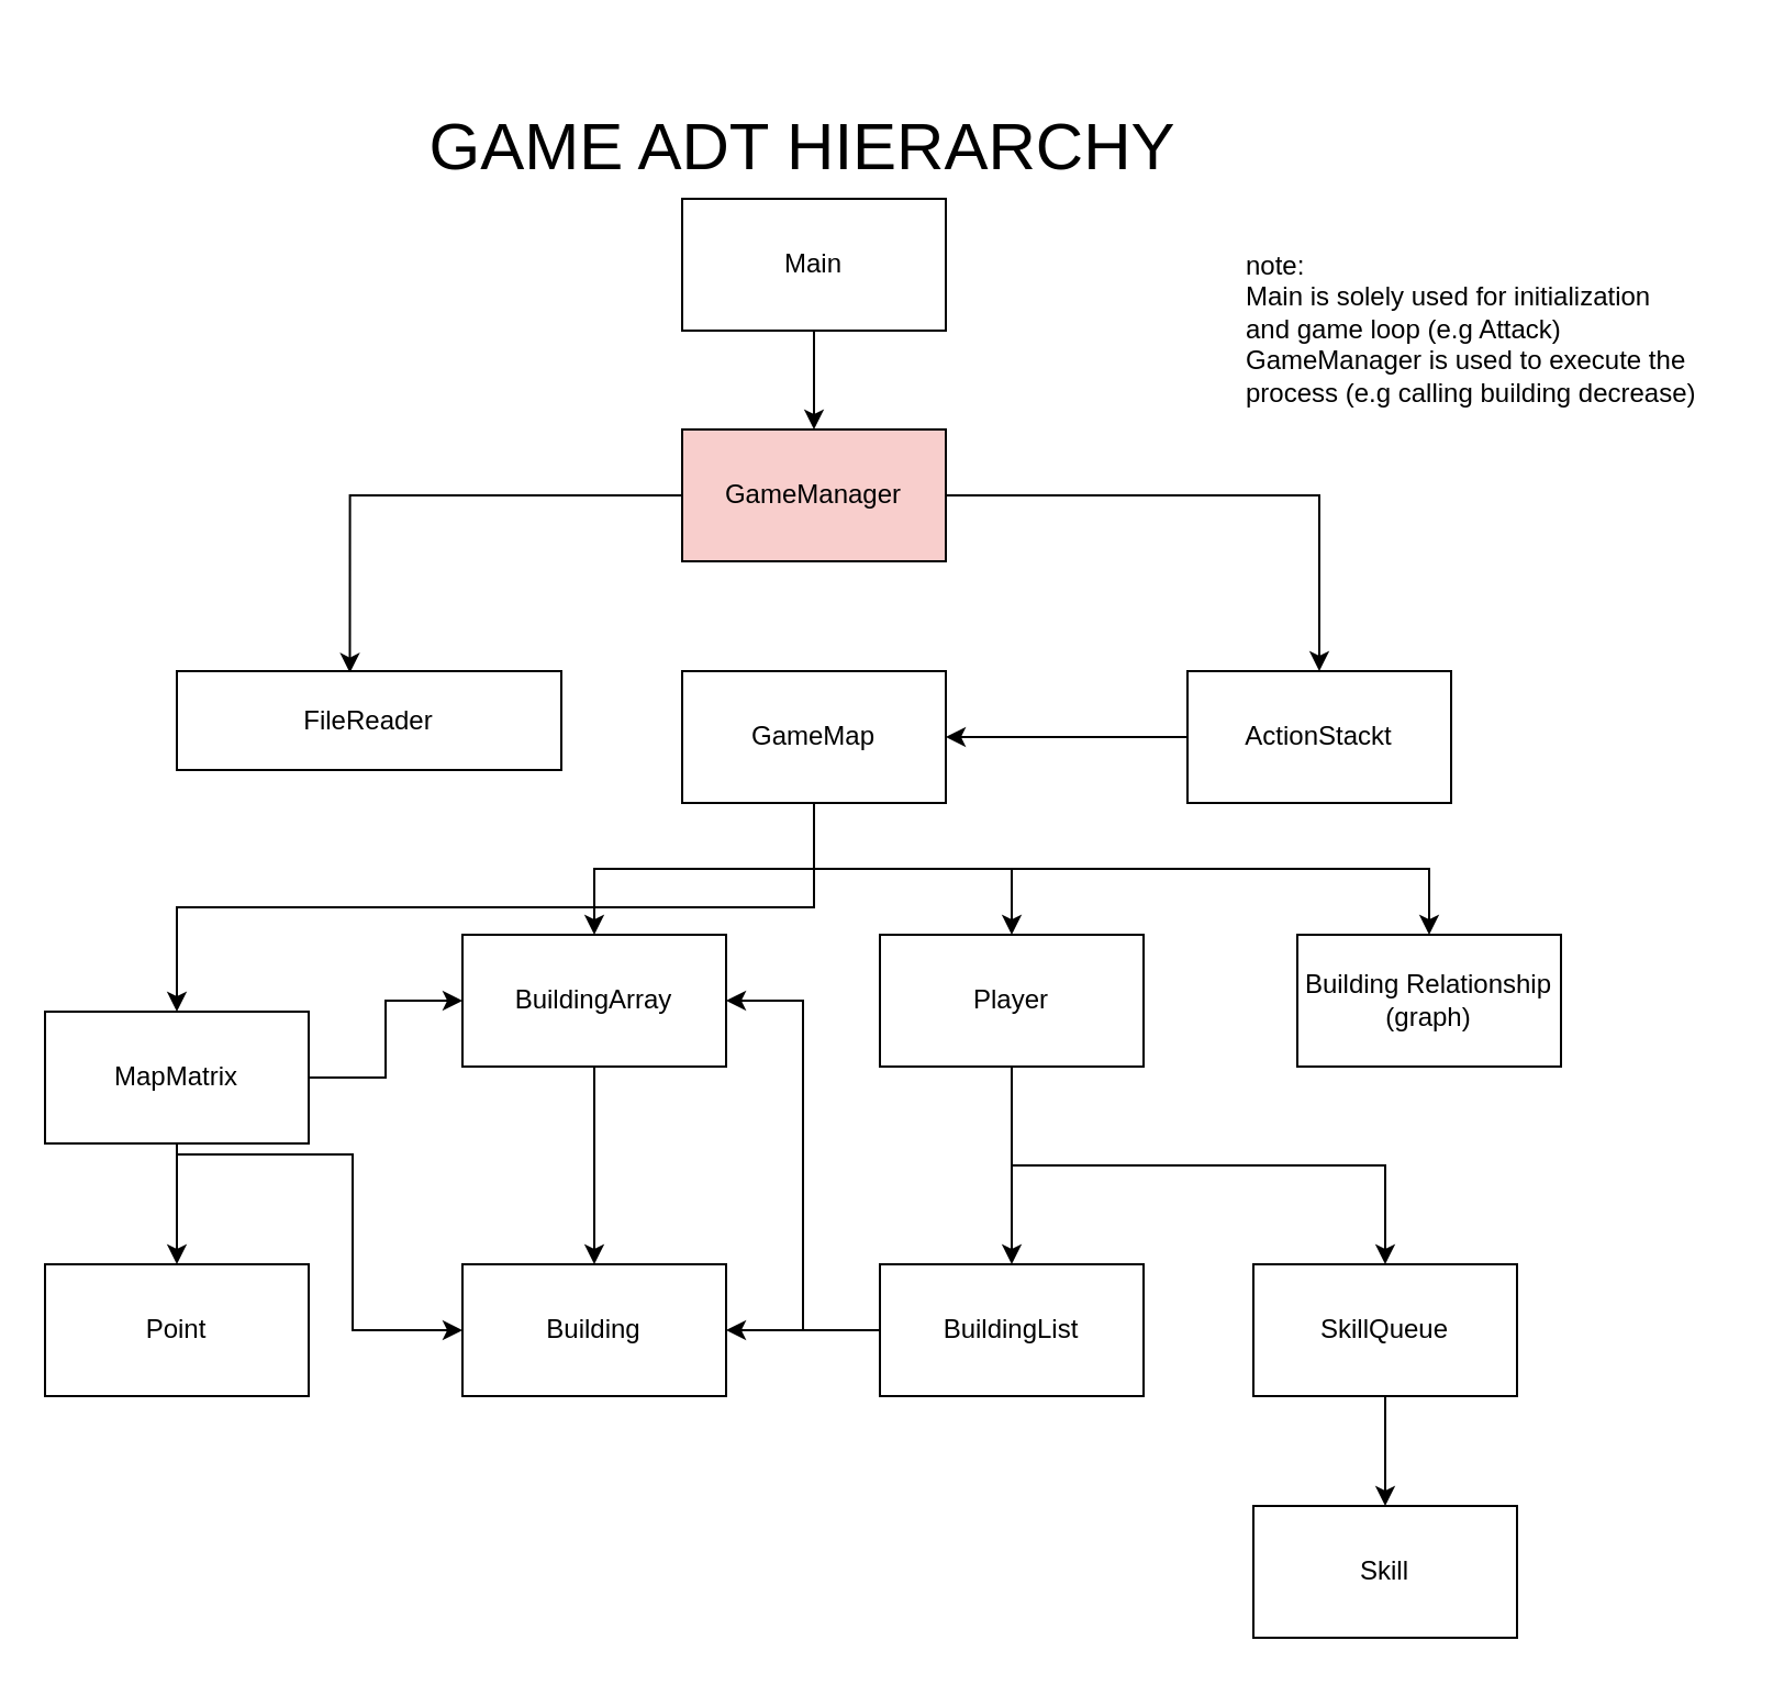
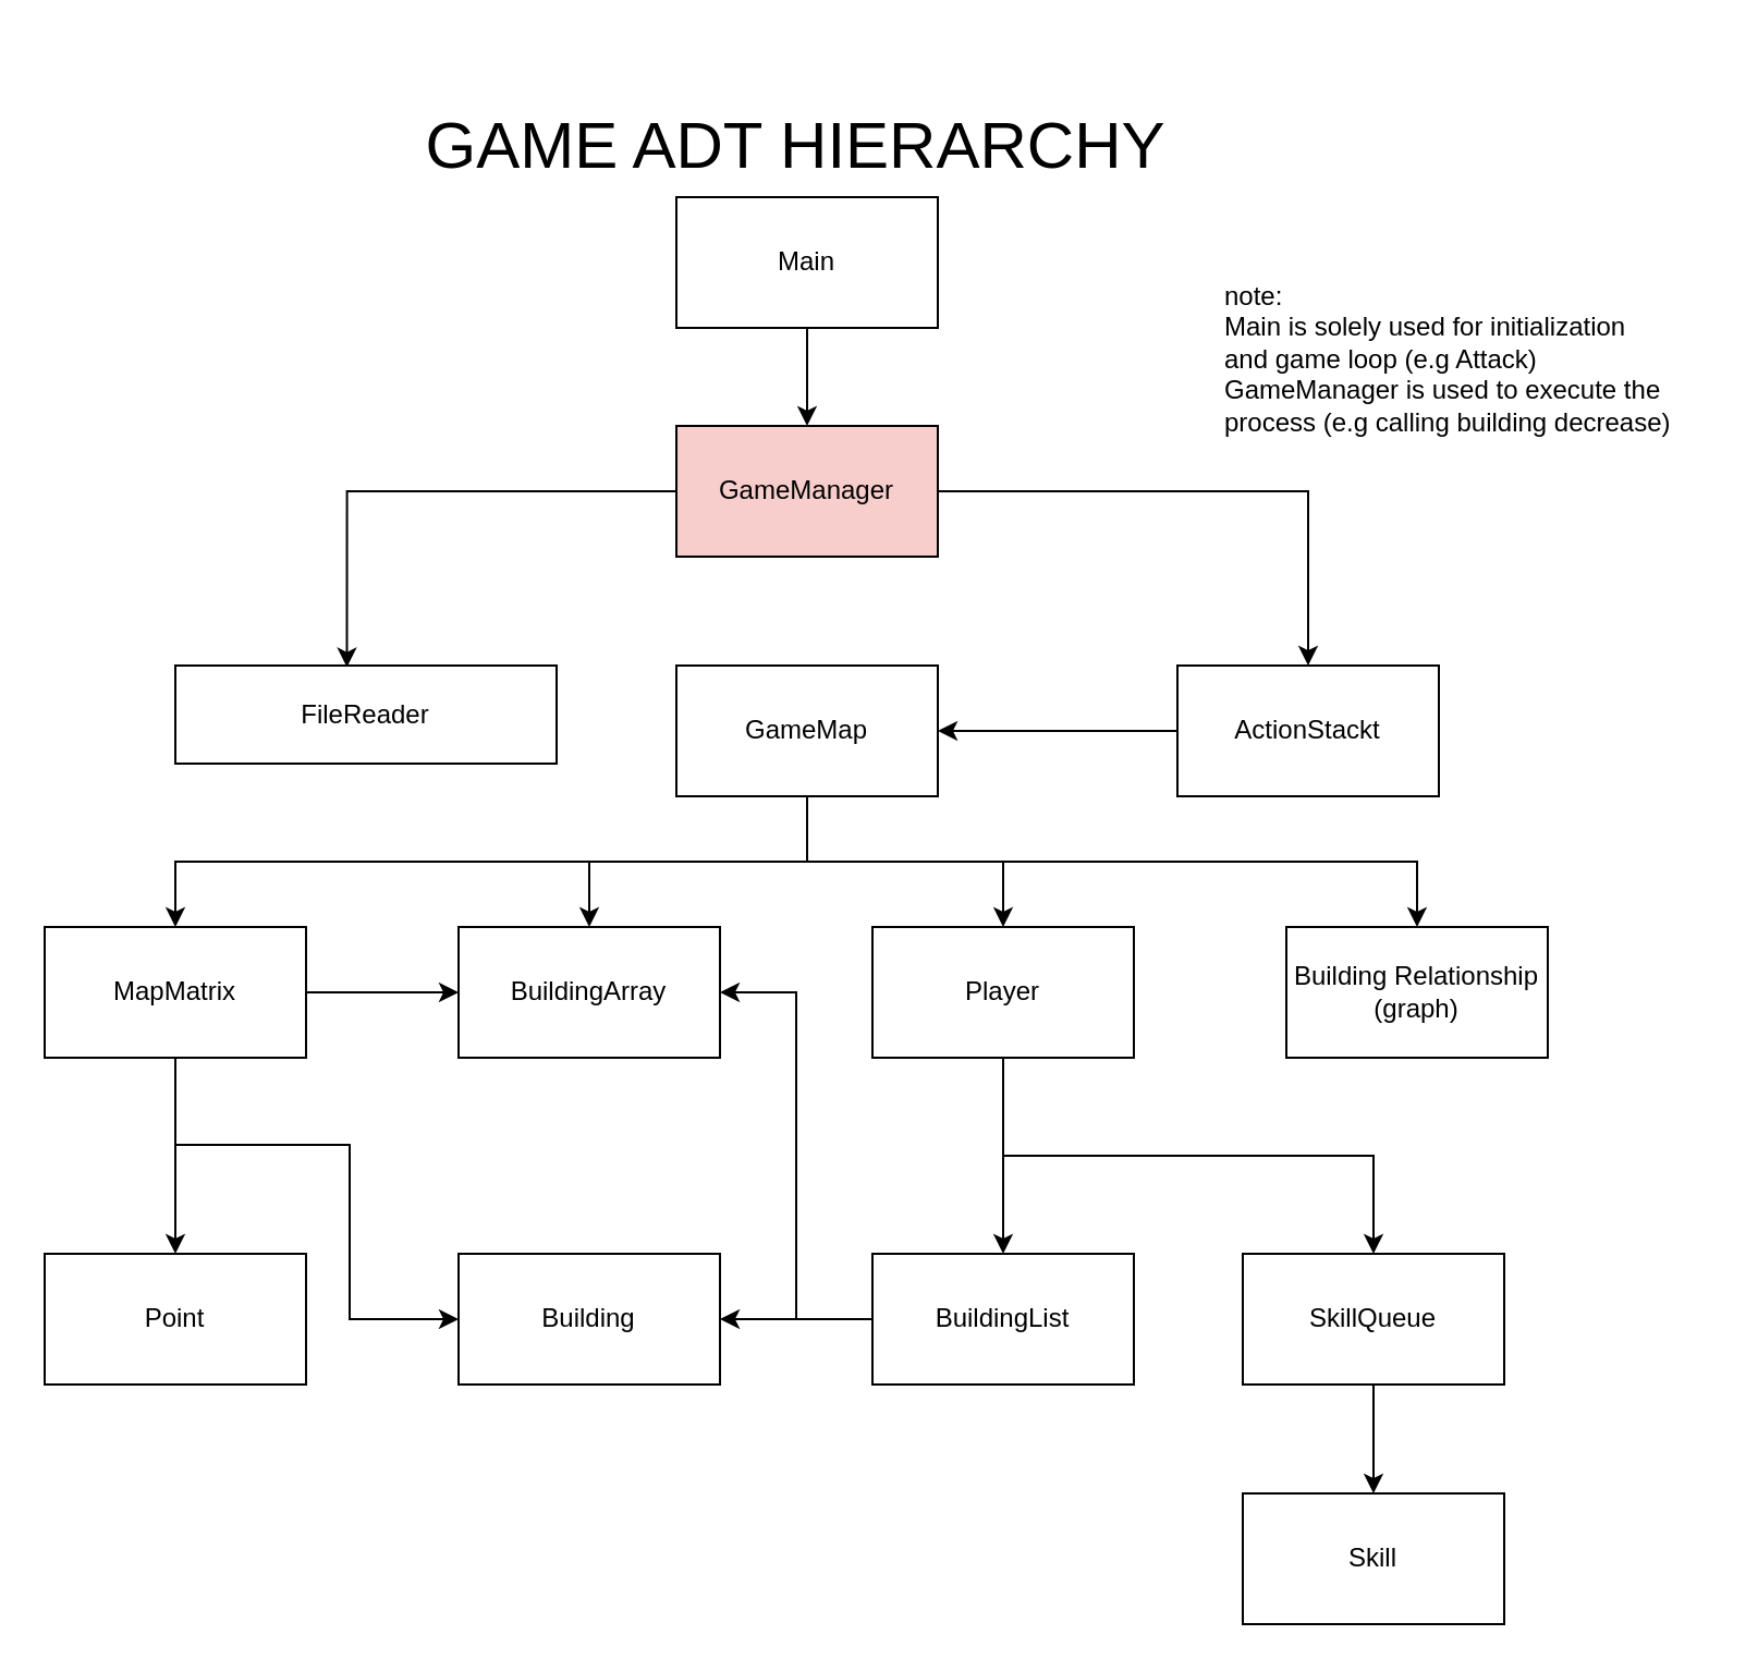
- <mxCell id="34" value="note:&lt;br&gt;Main is solely used for initialization &lt;br&gt;and game loop (e.g Attack)&lt;br&gt;GameManager is used to execute the &lt;br&gt;process (e.g calling building decrease)&lt;br&gt;" style="text;html=1;resizable=0;points=[];autosize=1;align=left;verticalAlign=top;spacingTop=-4;" parent="1" vertex="1"><mxGeometry x="565" y="111" width="220" height="70" as="geometry" /></mxCell>
+ <mxCell id="34" value="note:&lt;br&gt;Main is solely used for initialization &lt;br&gt;and game loop (e.g Attack)&lt;br&gt;GameManager is used to execute the &lt;br&gt;process (e.g calling building decrease)&lt;br&gt;" style="text;html=1;resizable=0;points=[];autosize=1;align=left;verticalAlign=top;spacingTop=-4;" parent="1" vertex="1"><mxGeometry x="560" y="126" width="220" height="70" as="geometry" /></mxCell>
- <mxCell id="10" value="MapMatrix" style="rounded=0;whiteSpace=wrap;html=1;" parent="1" vertex="1"><mxGeometry x="20" y="460" width="120" height="60" as="geometry" /></mxCell>
+ <mxCell id="10" value="MapMatrix" style="rounded=0;whiteSpace=wrap;html=1;" parent="1" vertex="1"><mxGeometry x="20" y="425" width="120" height="60" as="geometry" /></mxCell>
- <mxCell id="11" style="edgeStyle=orthogonalEdgeStyle;rounded=0;orthogonalLoop=1;jettySize=auto;html=1;exitX=0.5;exitY=1;exitDx=0;exitDy=0;entryX=0.5;entryY=0;entryDx=0;entryDy=0;" parent="1" source="12" target="17" edge="1"><mxGeometry relative="1" as="geometry" /></mxCell>
